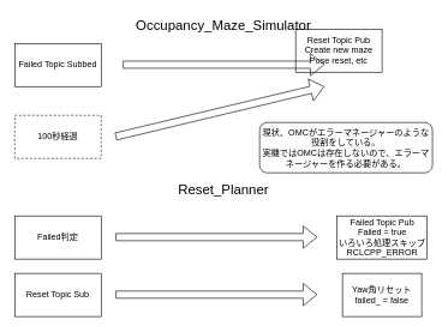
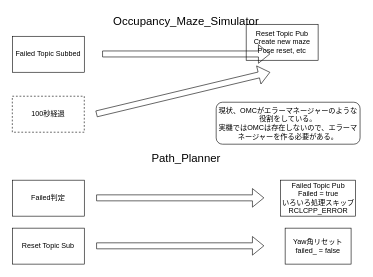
- <mxCell id="9" value="&lt;font style=&quot;font-size: 19px;&quot;&gt;Reset_Planner&lt;/font&gt;" style="text;html=1;align=center;verticalAlign=middle;whiteSpace=wrap;rounded=0;" vertex="1" parent="1"><mxGeometry x="215" y="250" width="190" height="30" as="geometry" /></mxCell>
+ <mxCell id="9" value="&lt;font style=&quot;font-size: 19px;&quot;&gt;Path_Planner&lt;/font&gt;" style="text;html=1;align=center;verticalAlign=middle;whiteSpace=wrap;rounded=0;" vertex="1" parent="1"><mxGeometry x="215" y="250" width="190" height="30" as="geometry" /></mxCell>
